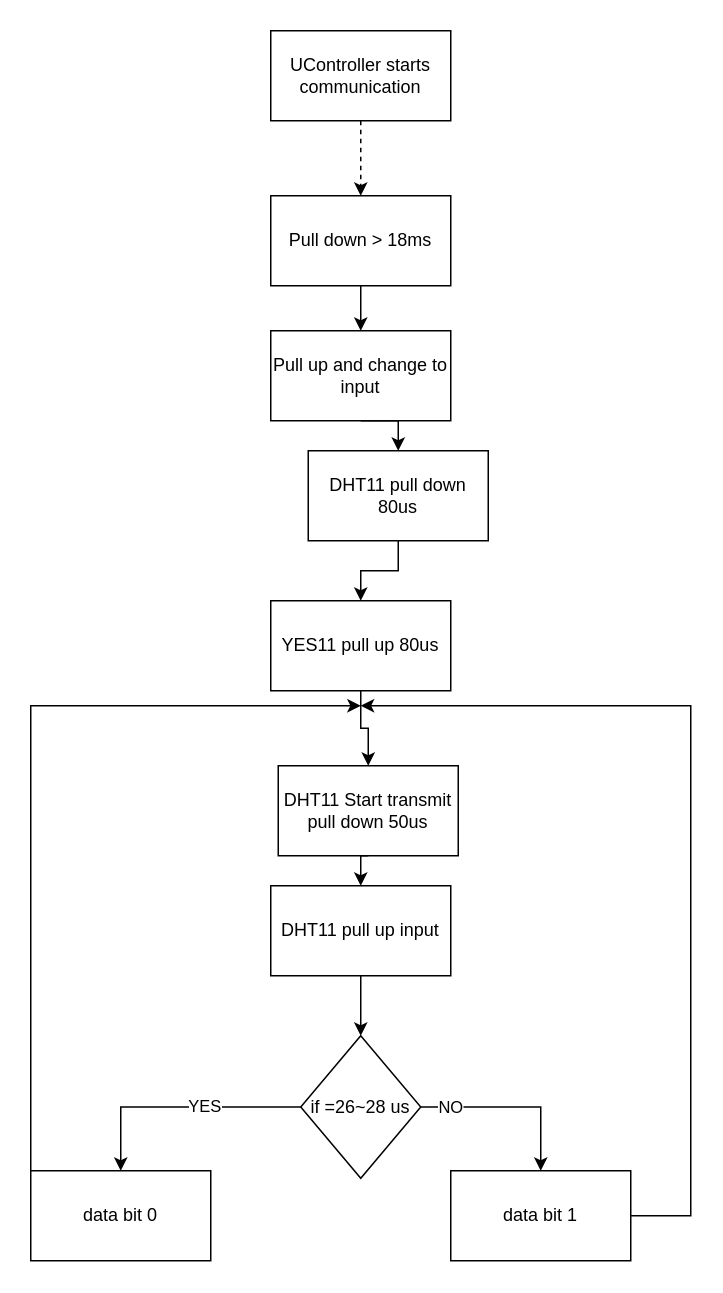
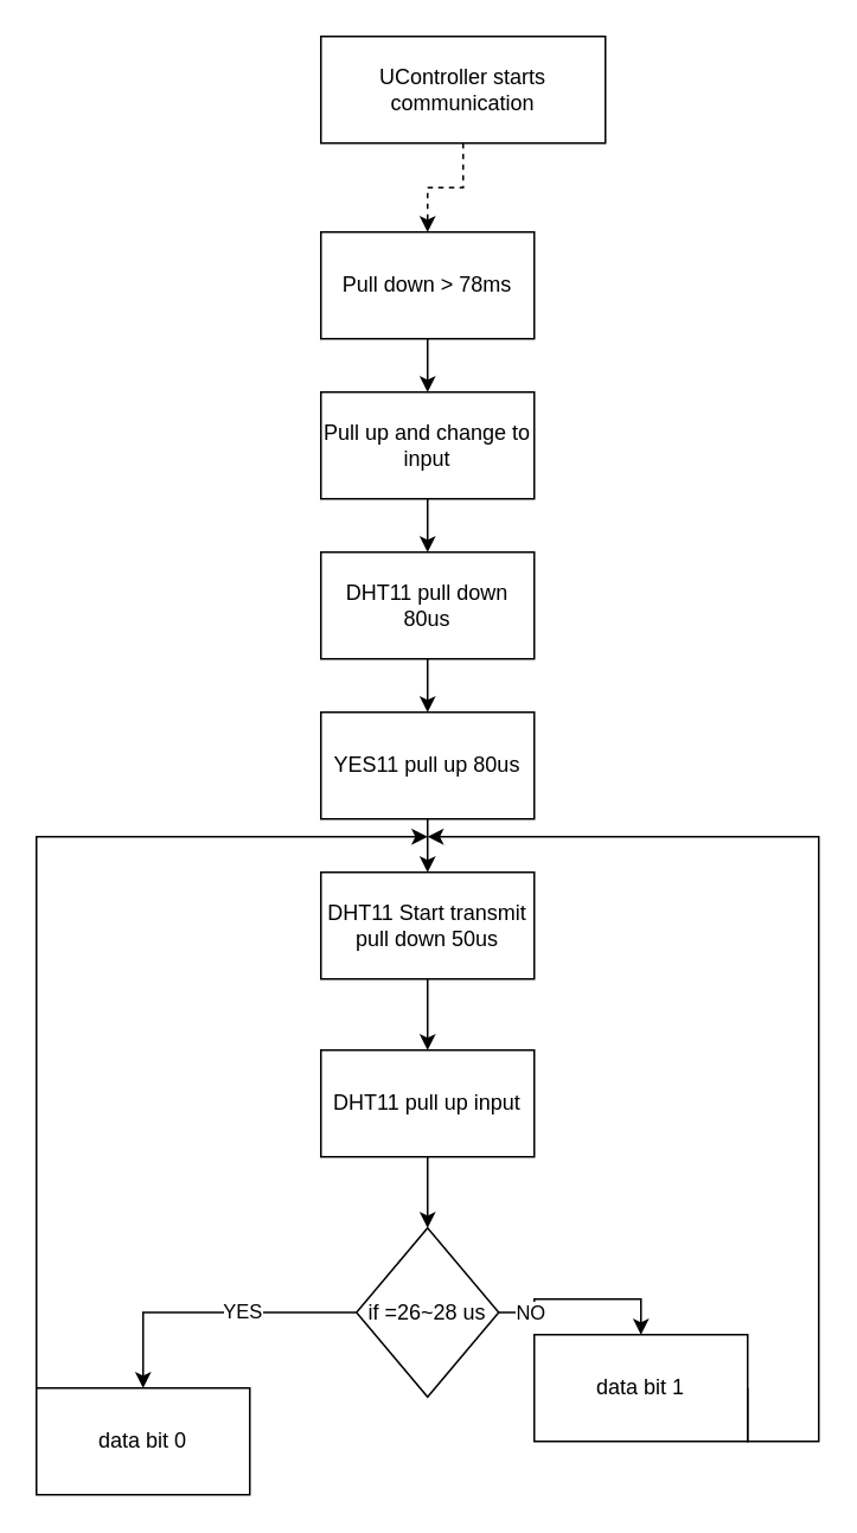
- <mxCell id="3" value="UController starts communication" style="rounded=0;whiteSpace=wrap;html=1;" vertex="1" parent="1"><mxGeometry x="180" y="20" width="120" height="60" as="geometry" /></mxCell>
+ <mxCell id="3" value="UController starts communication" style="rounded=0;whiteSpace=wrap;html=1;" vertex="1" parent="1"><mxGeometry x="180" y="20" width="160" height="60" as="geometry" /></mxCell>
- <mxCell id="5" value="Pull down &amp;gt; 18ms" style="rounded=0;whiteSpace=wrap;html=1;" vertex="1" parent="1"><mxGeometry x="180" y="130" width="120" height="60" as="geometry" /></mxCell>
+ <mxCell id="5" value="Pull down &amp;gt; 78ms" style="rounded=0;whiteSpace=wrap;html=1;" vertex="1" parent="1"><mxGeometry x="180" y="130" width="120" height="60" as="geometry" /></mxCell>
- <mxCell id="9" value="DHT11 pull down 80us" style="rounded=0;whiteSpace=wrap;html=1;" vertex="1" parent="1"><mxGeometry x="205" y="300" width="120" height="60" as="geometry" /></mxCell>
+ <mxCell id="9" value="DHT11 pull down 80us" style="rounded=0;whiteSpace=wrap;html=1;" vertex="1" parent="1"><mxGeometry x="180" y="310" width="120" height="60" as="geometry" /></mxCell>
- <mxCell id="13" value="DHT11 Start transmit pull down 50us" style="rounded=0;whiteSpace=wrap;html=1;" vertex="1" parent="1"><mxGeometry x="185" y="510" width="120" height="60" as="geometry" /></mxCell>
+ <mxCell id="13" value="DHT11 Start transmit pull down 50us" style="rounded=0;whiteSpace=wrap;html=1;" vertex="1" parent="1"><mxGeometry x="180" y="490" width="120" height="60" as="geometry" /></mxCell>
- <mxCell id="24" value="data bit 1" style="rounded=0;whiteSpace=wrap;html=1;" vertex="1" parent="1"><mxGeometry x="300" y="780" width="120" height="60" as="geometry" /></mxCell>
+ <mxCell id="24" value="data bit 1" style="rounded=0;whiteSpace=wrap;html=1;" vertex="1" parent="1"><mxGeometry x="300" y="750" width="120" height="60" as="geometry" /></mxCell>
